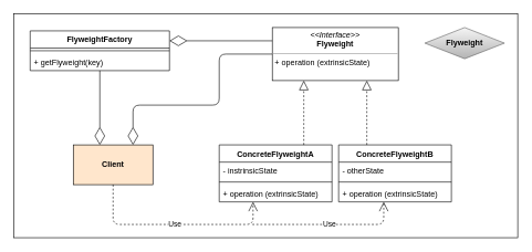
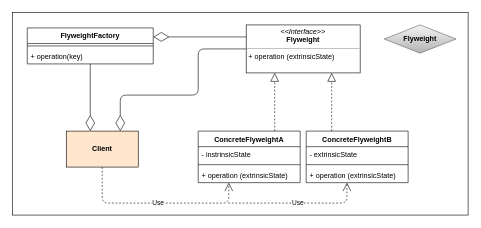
- <mxCell id="5" value="+ getFlyweight(key)" style="text;strokeColor=none;fillColor=none;align=left;verticalAlign=top;spacingLeft=4;spacingRight=4;overflow=hidden;rotatable=0;points=[[0,0.5],[1,0.5]];portConstraint=eastwest;fontStyle=0" parent="3" vertex="1"><mxGeometry y="34" width="210" height="26" as="geometry" /></mxCell>
+ <mxCell id="5" value="+ operation(key)" style="text;strokeColor=none;fillColor=none;align=left;verticalAlign=top;spacingLeft=4;spacingRight=4;overflow=hidden;rotatable=0;points=[[0,0.5],[1,0.5]];portConstraint=eastwest;fontStyle=0" parent="3" vertex="1"><mxGeometry y="34" width="210" height="26" as="geometry" /></mxCell>
- <mxCell id="14" value="- otherState" style="text;strokeColor=none;fillColor=none;align=left;verticalAlign=top;spacingLeft=4;spacingRight=4;overflow=hidden;rotatable=0;points=[[0,0.5],[1,0.5]];portConstraint=eastwest;" parent="13" vertex="1"><mxGeometry y="26" width="170" height="26" as="geometry" /></mxCell>
+ <mxCell id="14" value="- extrinsicState" style="text;strokeColor=none;fillColor=none;align=left;verticalAlign=top;spacingLeft=4;spacingRight=4;overflow=hidden;rotatable=0;points=[[0,0.5],[1,0.5]];portConstraint=eastwest;" parent="13" vertex="1"><mxGeometry y="26" width="170" height="26" as="geometry" /></mxCell>
